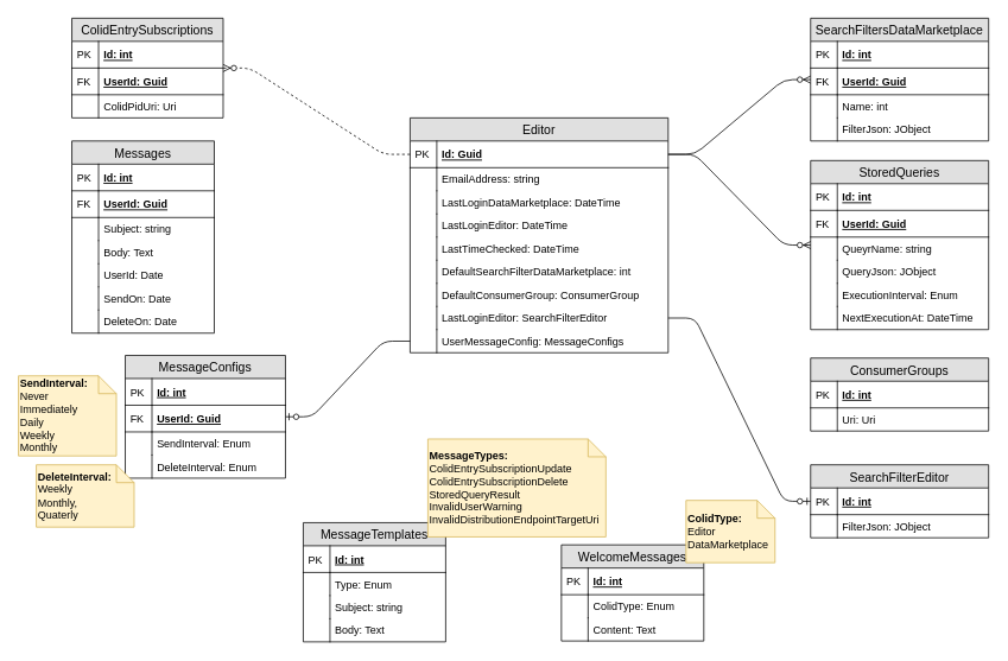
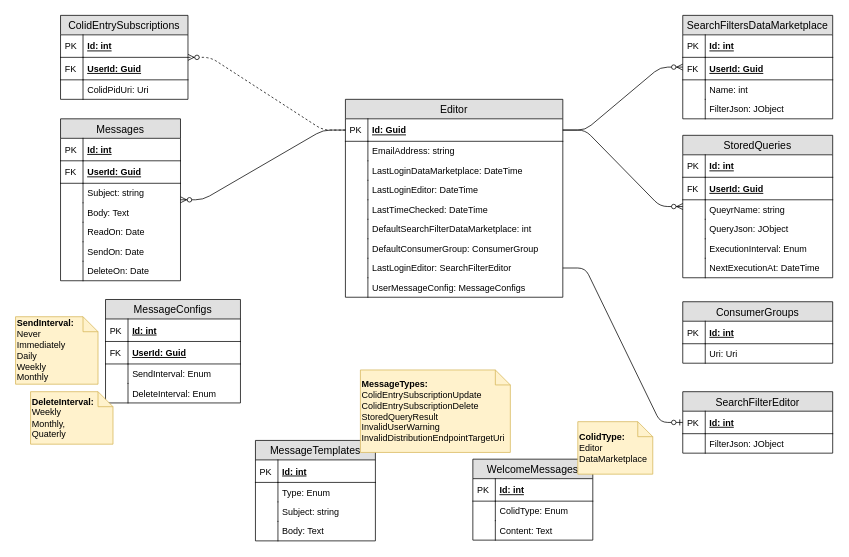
+ <mxCell id="49" value="" style="edgeStyle=entityRelationEdgeStyle;fontSize=12;html=1;endArrow=ERzeroToMany;endFill=1;" parent="1" source="18" target="2" edge="1"><mxGeometry width="100" height="100" relative="1" as="geometry"><mxPoint x="330" y="292" as="sourcePoint" /><mxPoint x="330" y="361" as="targetPoint" /></mxGeometry></mxCell>
- <mxCell id="11" value="UserId: Date" style="shape=partialRectangle;top=0;left=0;right=0;bottom=0;align=left;verticalAlign=top;fillColor=none;spacingLeft=34;spacingRight=4;overflow=hidden;rotatable=0;points=[[0,0.5],[1,0.5]];portConstraint=eastwest;dropTarget=0;fontSize=12;" parent="2" vertex="1"><mxGeometry y="138" width="160" height="26" as="geometry" /></mxCell>
+ <mxCell id="11" value="ReadOn: Date" style="shape=partialRectangle;top=0;left=0;right=0;bottom=0;align=left;verticalAlign=top;fillColor=none;spacingLeft=34;spacingRight=4;overflow=hidden;rotatable=0;points=[[0,0.5],[1,0.5]];portConstraint=eastwest;dropTarget=0;fontSize=12;" parent="2" vertex="1"><mxGeometry y="138" width="160" height="26" as="geometry" /></mxCell>
- <mxCell id="48" value="" style="edgeStyle=entityRelationEdgeStyle;fontSize=12;html=1;endArrow=ERzeroToOne;endFill=1;" parent="1" source="34" target="101" edge="1"><mxGeometry width="100" height="100" relative="1" as="geometry"><mxPoint x="220" y="332" as="sourcePoint" /><mxPoint x="660" y="607" as="targetPoint" /></mxGeometry></mxCell>
